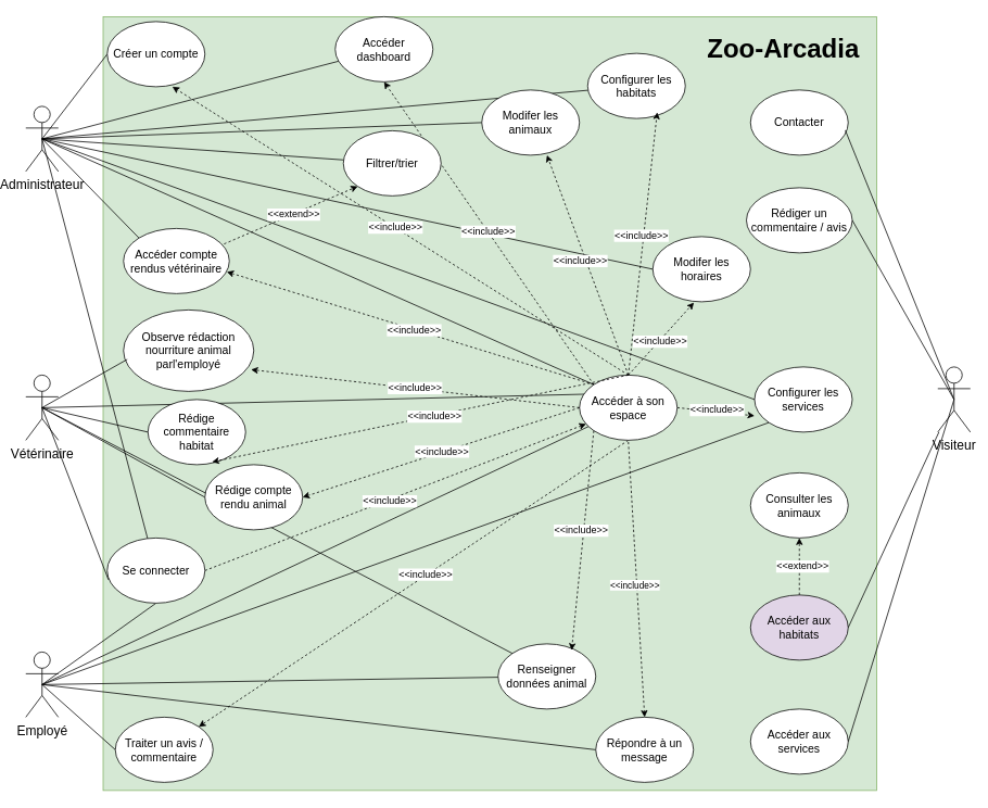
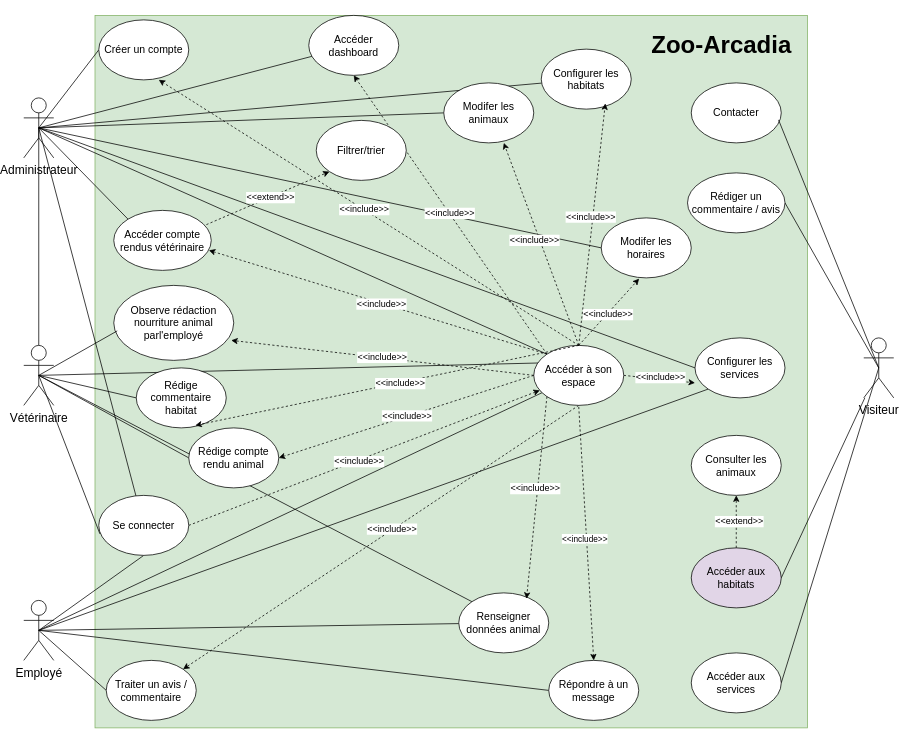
- <mxCell id="11" style="rounded=0;orthogonalLoop=1;jettySize=auto;html=1;exitX=0.5;exitY=0.5;exitDx=0;exitDy=0;exitPerimeter=0;endArrow=none;endFill=0;" parent="1" source="13" target="80" edge="1"><mxGeometry relative="1" as="geometry" /></mxCell>
+ <mxCell id="11" style="rounded=0;orthogonalLoop=1;jettySize=auto;html=1;exitX=0.5;exitY=0.5;exitDx=0;exitDy=0;exitPerimeter=0;endArrow=none;endFill=0;" parent="1" source="13" target="18" edge="1"><mxGeometry relative="1" as="geometry" /></mxCell>
